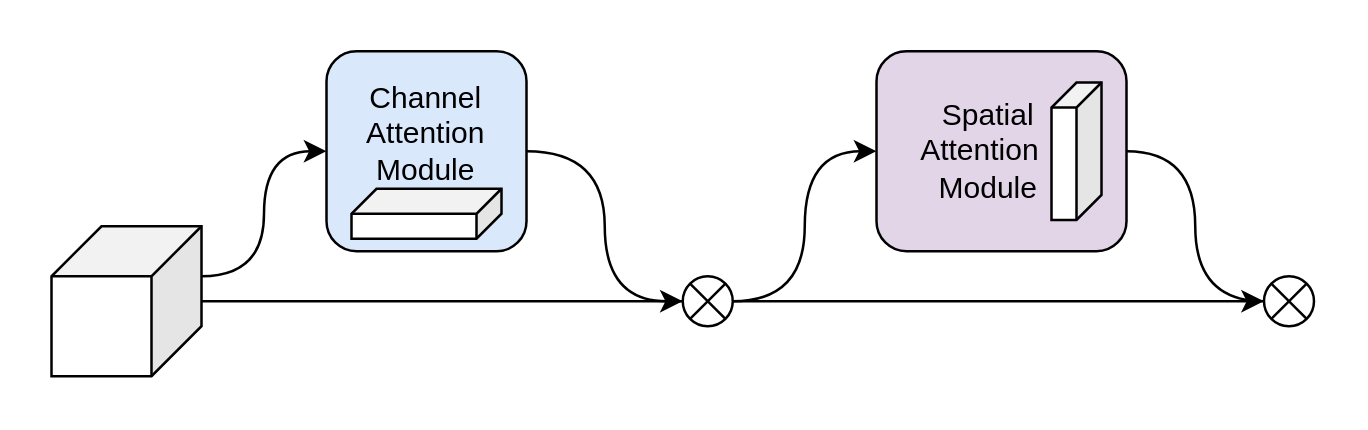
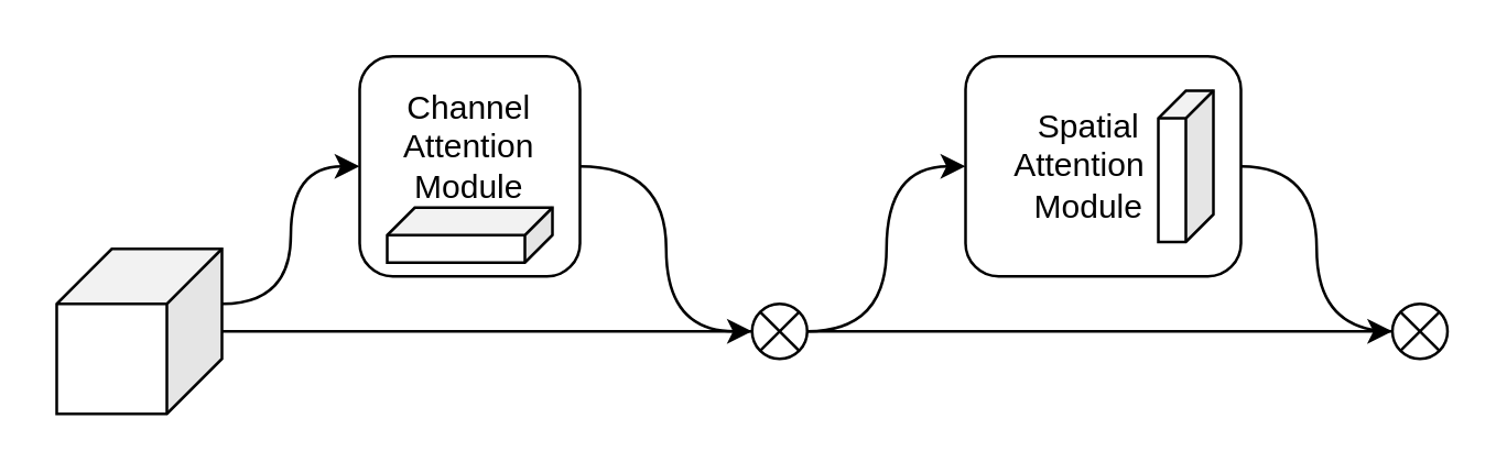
- <mxCell id="5" value="Channel Attention Module&lt;br&gt;&lt;br&gt;" style="rounded=1;whiteSpace=wrap;html=1;fillColor=#dae8fc;" vertex="1" parent="1"><mxGeometry x="130" y="20" width="80" height="80" as="geometry" /></mxCell>
+ <mxCell id="5" value="Channel Attention Module&lt;br&gt;&lt;br&gt;" style="rounded=1;whiteSpace=wrap;html=1;" vertex="1" parent="1"><mxGeometry x="130" y="20" width="80" height="80" as="geometry" /></mxCell>
- <mxCell id="11" value="Spatial&amp;nbsp; &amp;nbsp; Attention&amp;nbsp; &amp;nbsp; &amp;nbsp; Module&amp;nbsp; &amp;nbsp;" style="rounded=1;whiteSpace=wrap;html=1;fillColor=#e1d5e7;" vertex="1" parent="1"><mxGeometry x="350" y="20" width="100" height="80" as="geometry" /></mxCell>
+ <mxCell id="11" value="Spatial&amp;nbsp; &amp;nbsp; Attention&amp;nbsp; &amp;nbsp; &amp;nbsp; Module&amp;nbsp; &amp;nbsp;" style="rounded=1;whiteSpace=wrap;html=1;" vertex="1" parent="1"><mxGeometry x="350" y="20" width="100" height="80" as="geometry" /></mxCell>
